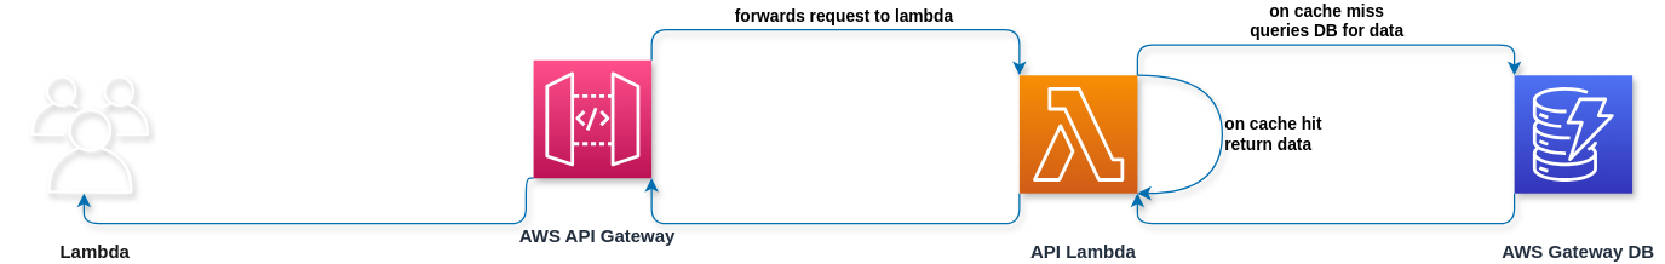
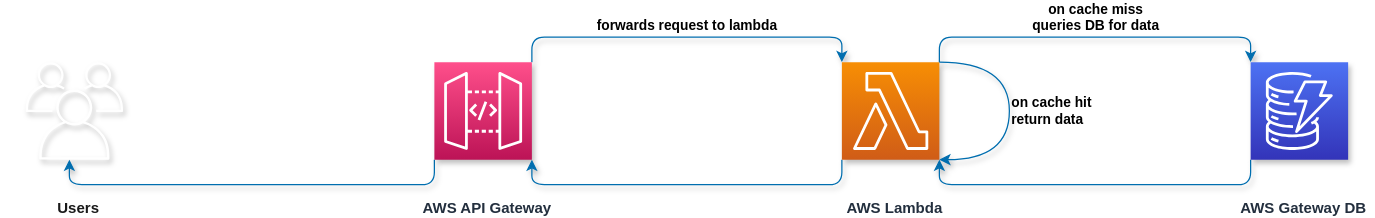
- <mxCell id="5" value="AWS API Gateway" style="points=[[0,0,0],[0.25,0,0],[0.5,0,0],[0.75,0,0],[1,0,0],[0,1,0],[0.25,1,0],[0.5,1,0],[0.75,1,0],[1,1,0],[0,0.25,0],[0,0.5,0],[0,0.75,0],[1,0.25,0],[1,0.5,0],[1,0.75,0]];outlineConnect=0;fontColor=#232F3E;gradientColor=#FF4F8B;gradientDirection=north;fillColor=#BC1356;strokeColor=#ffffff;dashed=0;verticalLabelPosition=bottom;verticalAlign=middle;align=center;fontSize=12;fontStyle=1;aspect=fixed;shape=mxgraph.aws4.resourceIcon;resIcon=mxgraph.aws4.api_gateway;rounded=1;shadow=1;horizontal=1;labelPosition=center;html=1;labelBackgroundColor=none;labelBorderColor=none;spacingRight=0;spacingLeft=5;sketch=0;" parent="1" vertex="1"><mxGeometry x="352" y="10" width="78" height="78" as="geometry" /></mxCell>
+ <mxCell id="5" value="AWS API Gateway" style="points=[[0,0,0],[0.25,0,0],[0.5,0,0],[0.75,0,0],[1,0,0],[0,1,0],[0.25,1,0],[0.5,1,0],[0.75,1,0],[1,1,0],[0,0.25,0],[0,0.5,0],[0,0.75,0],[1,0.25,0],[1,0.5,0],[1,0.75,0]];outlineConnect=0;fontColor=#232F3E;gradientColor=#FF4F8B;gradientDirection=north;fillColor=#BC1356;strokeColor=#ffffff;dashed=0;verticalLabelPosition=bottom;verticalAlign=middle;align=center;fontSize=12;fontStyle=1;aspect=fixed;shape=mxgraph.aws4.resourceIcon;resIcon=mxgraph.aws4.api_gateway;rounded=1;shadow=1;horizontal=1;labelPosition=center;html=1;labelBackgroundColor=none;labelBorderColor=none;spacingRight=0;spacingLeft=5;sketch=0;" parent="1" vertex="1"><mxGeometry x="347" y="20" width="78" height="78" as="geometry" /></mxCell>
- <mxCell id="2" value="Lambda" style="outlineConnect=0;gradientColor=none;fontColor=#1A1A1A;strokeColor=none;fillColor=default;dashed=0;verticalLabelPosition=bottom;verticalAlign=middle;align=center;fontSize=12;fontStyle=1;aspect=fixed;shape=mxgraph.aws4.illustration_users;pointerEvents=1;rounded=1;shadow=1;horizontal=1;labelPosition=center;html=1;labelBackgroundColor=none;labelBorderColor=none;spacingRight=0;spacingLeft=5;sketch=0;" parent="1" vertex="1"><mxGeometry x="20" y="20" width="78" height="78" as="geometry" /></mxCell>
+ <mxCell id="2" value="Users" style="outlineConnect=0;gradientColor=none;fontColor=#1A1A1A;strokeColor=none;fillColor=default;dashed=0;verticalLabelPosition=bottom;verticalAlign=middle;align=center;fontSize=12;fontStyle=1;aspect=fixed;shape=mxgraph.aws4.illustration_users;pointerEvents=1;rounded=1;shadow=1;horizontal=1;labelPosition=center;html=1;labelBackgroundColor=none;labelBorderColor=none;spacingRight=0;spacingLeft=5;sketch=0;" parent="1" vertex="1"><mxGeometry x="20" y="20" width="78" height="78" as="geometry" /></mxCell>
- <mxCell id="8" value="API Lambda" style="points=[[0,0,0],[0.25,0,0],[0.5,0,0],[0.75,0,0],[1,0,0],[0,1,0],[0.25,1,0],[0.5,1,0],[0.75,1,0],[1,1,0],[0,0.25,0],[0,0.5,0],[0,0.75,0],[1,0.25,0],[1,0.5,0],[1,0.75,0]];outlineConnect=0;fontColor=#232F3E;gradientColor=#F78E04;gradientDirection=north;fillColor=#D05C17;strokeColor=#ffffff;dashed=0;verticalLabelPosition=bottom;verticalAlign=middle;align=center;fontSize=12;fontStyle=1;aspect=fixed;shape=mxgraph.aws4.resourceIcon;resIcon=mxgraph.aws4.lambda;rounded=1;shadow=1;horizontal=1;labelPosition=center;html=1;labelBackgroundColor=none;labelBorderColor=none;spacingRight=0;spacingLeft=5;sketch=0;" parent="1" vertex="1"><mxGeometry x="673" y="20" width="78" height="78" as="geometry" /></mxCell>
+ <mxCell id="8" value="AWS Lambda" style="points=[[0,0,0],[0.25,0,0],[0.5,0,0],[0.75,0,0],[1,0,0],[0,1,0],[0.25,1,0],[0.5,1,0],[0.75,1,0],[1,1,0],[0,0.25,0],[0,0.5,0],[0,0.75,0],[1,0.25,0],[1,0.5,0],[1,0.75,0]];outlineConnect=0;fontColor=#232F3E;gradientColor=#F78E04;gradientDirection=north;fillColor=#D05C17;strokeColor=#ffffff;dashed=0;verticalLabelPosition=bottom;verticalAlign=middle;align=center;fontSize=12;fontStyle=1;aspect=fixed;shape=mxgraph.aws4.resourceIcon;resIcon=mxgraph.aws4.lambda;rounded=1;shadow=1;horizontal=1;labelPosition=center;html=1;labelBackgroundColor=none;labelBorderColor=none;spacingRight=0;spacingLeft=5;sketch=0;" parent="1" vertex="1"><mxGeometry x="673" y="20" width="78" height="78" as="geometry" /></mxCell>
